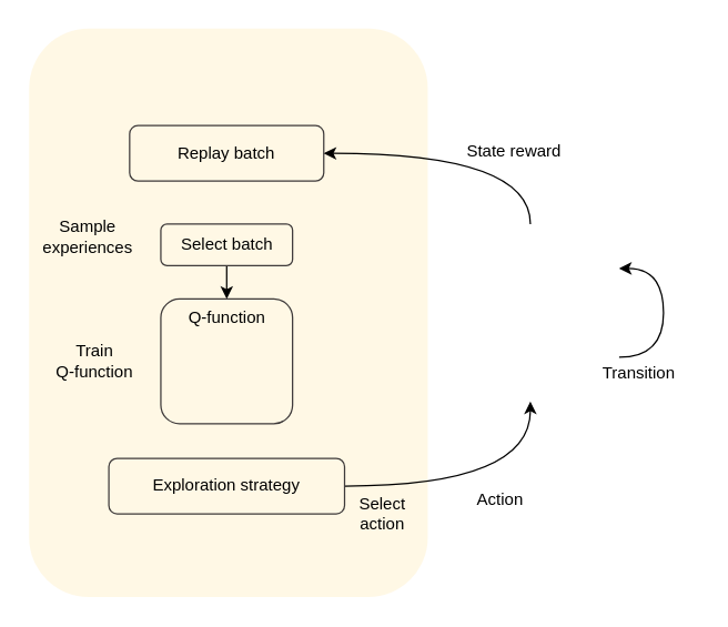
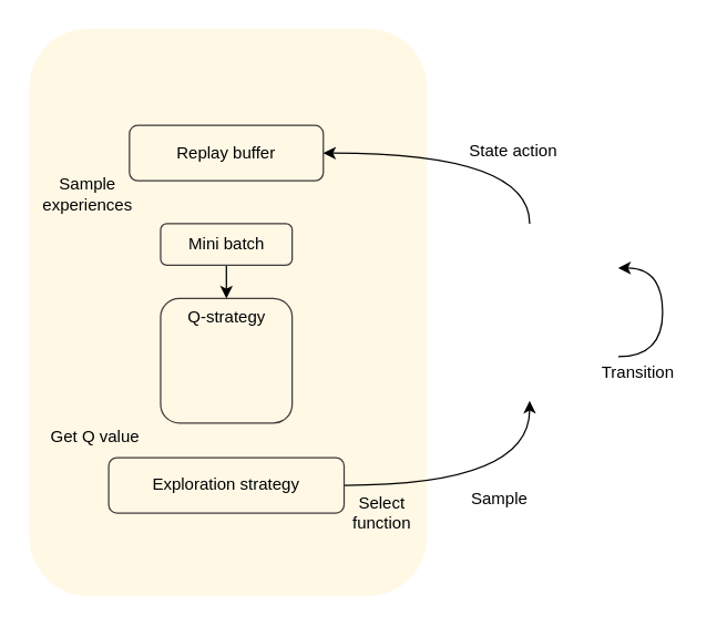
- <mxCell id="18" value="State reward" style="text;html=1;align=center;verticalAlign=middle;whiteSpace=wrap;rounded=0;" vertex="1" parent="1"><mxGeometry x="328" y="89" width="85" height="40" as="geometry" /></mxCell>
+ <mxCell id="18" value="State action" style="text;html=1;align=center;verticalAlign=middle;whiteSpace=wrap;rounded=0;" vertex="1" parent="1"><mxGeometry x="328" y="89" width="85" height="40" as="geometry" /></mxCell>
- <mxCell id="3" value="Replay batch" style="rounded=1;whiteSpace=wrap;html=1;fillColor=none;strokeColor=#3f3b3b;" vertex="1" parent="1"><mxGeometry x="93" y="90" width="140" height="40" as="geometry" /></mxCell>
+ <mxCell id="3" value="Replay buffer" style="rounded=1;whiteSpace=wrap;html=1;fillColor=none;strokeColor=#3f3b3b;" vertex="1" parent="1"><mxGeometry x="93" y="90" width="140" height="40" as="geometry" /></mxCell>
- <mxCell id="14" value="Sample experiences" style="text;html=1;align=center;verticalAlign=middle;whiteSpace=wrap;rounded=0;" vertex="1" parent="1"><mxGeometry x="33" y="160" width="60" height="20" as="geometry" /></mxCell>
+ <mxCell id="14" value="Sample experiences" style="text;html=1;align=center;verticalAlign=middle;whiteSpace=wrap;rounded=0;" vertex="1" parent="1"><mxGeometry x="33" y="130" width="60" height="20" as="geometry" /></mxCell>
- <mxCell id="5" value="Select batch" style="rounded=1;whiteSpace=wrap;html=1;fillColor=none;strokeColor=#3f3b3b;" vertex="1" parent="1"><mxGeometry x="115.5" y="161" width="95" height="30" as="geometry" /></mxCell>
+ <mxCell id="5" value="Mini batch" style="rounded=1;whiteSpace=wrap;html=1;fillColor=none;strokeColor=#3f3b3b;" vertex="1" parent="1"><mxGeometry x="115.5" y="161" width="95" height="30" as="geometry" /></mxCell>
- <mxCell id="12" value="Q-function" style="rounded=1;whiteSpace=wrap;html=1;fillColor=none;strokeColor=#3f3b3b;verticalAlign=top;" vertex="1" parent="1"><mxGeometry x="115.5" y="215" width="95" height="90" as="geometry" /></mxCell>
+ <mxCell id="12" value="Q-strategy" style="rounded=1;whiteSpace=wrap;html=1;fillColor=none;strokeColor=#3f3b3b;verticalAlign=top;" vertex="1" parent="1"><mxGeometry x="115.5" y="215" width="95" height="90" as="geometry" /></mxCell>
- <mxCell id="11" value="Train&lt;div&gt;Q-function&lt;/div&gt;" style="text;html=1;align=center;verticalAlign=middle;whiteSpace=wrap;rounded=0;" vertex="1" parent="1"><mxGeometry x="38" y="245" width="60" height="30" as="geometry" /></mxCell>
+ <mxCell id="15" value="Get Q value" style="text;html=1;align=center;verticalAlign=middle;whiteSpace=wrap;rounded=0;" vertex="1" parent="1"><mxGeometry x="25.5" y="300" width="85" height="30" as="geometry" /></mxCell>
- <mxCell id="17" value="Action" style="text;html=1;align=center;verticalAlign=middle;whiteSpace=wrap;rounded=0;" vertex="1" parent="1"><mxGeometry x="318" y="340" width="85" height="40" as="geometry" /></mxCell>
+ <mxCell id="17" value="Sample" style="text;html=1;align=center;verticalAlign=middle;whiteSpace=wrap;rounded=0;" vertex="1" parent="1"><mxGeometry x="318" y="340" width="85" height="40" as="geometry" /></mxCell>
- <mxCell id="16" value="Select&lt;div&gt;action&lt;/div&gt;" style="text;html=1;align=center;verticalAlign=middle;whiteSpace=wrap;rounded=0;" vertex="1" parent="1"><mxGeometry x="233" y="350" width="85" height="40" as="geometry" /></mxCell>
+ <mxCell id="16" value="Select&lt;div&gt;function&lt;/div&gt;" style="text;html=1;align=center;verticalAlign=middle;whiteSpace=wrap;rounded=0;" vertex="1" parent="1"><mxGeometry x="233" y="350" width="85" height="40" as="geometry" /></mxCell>
